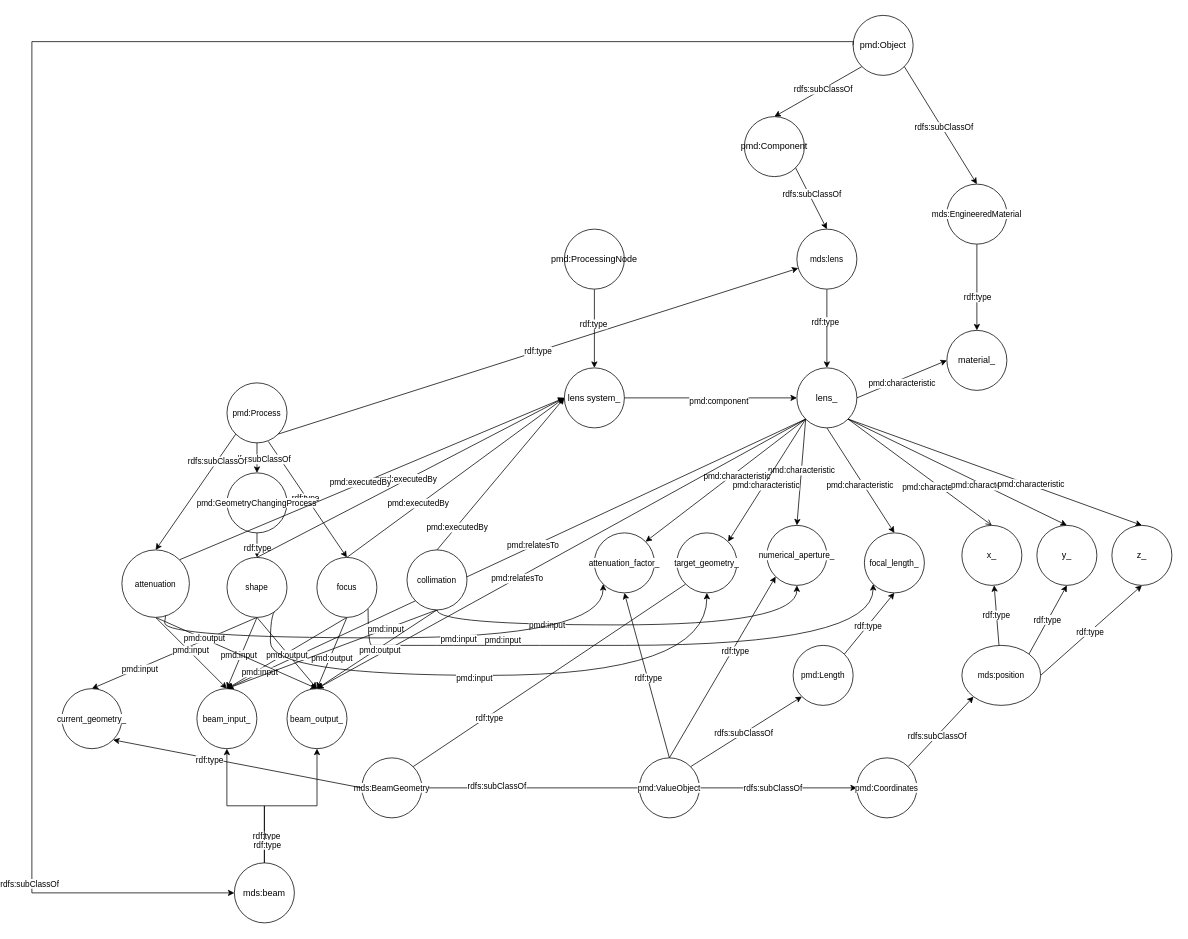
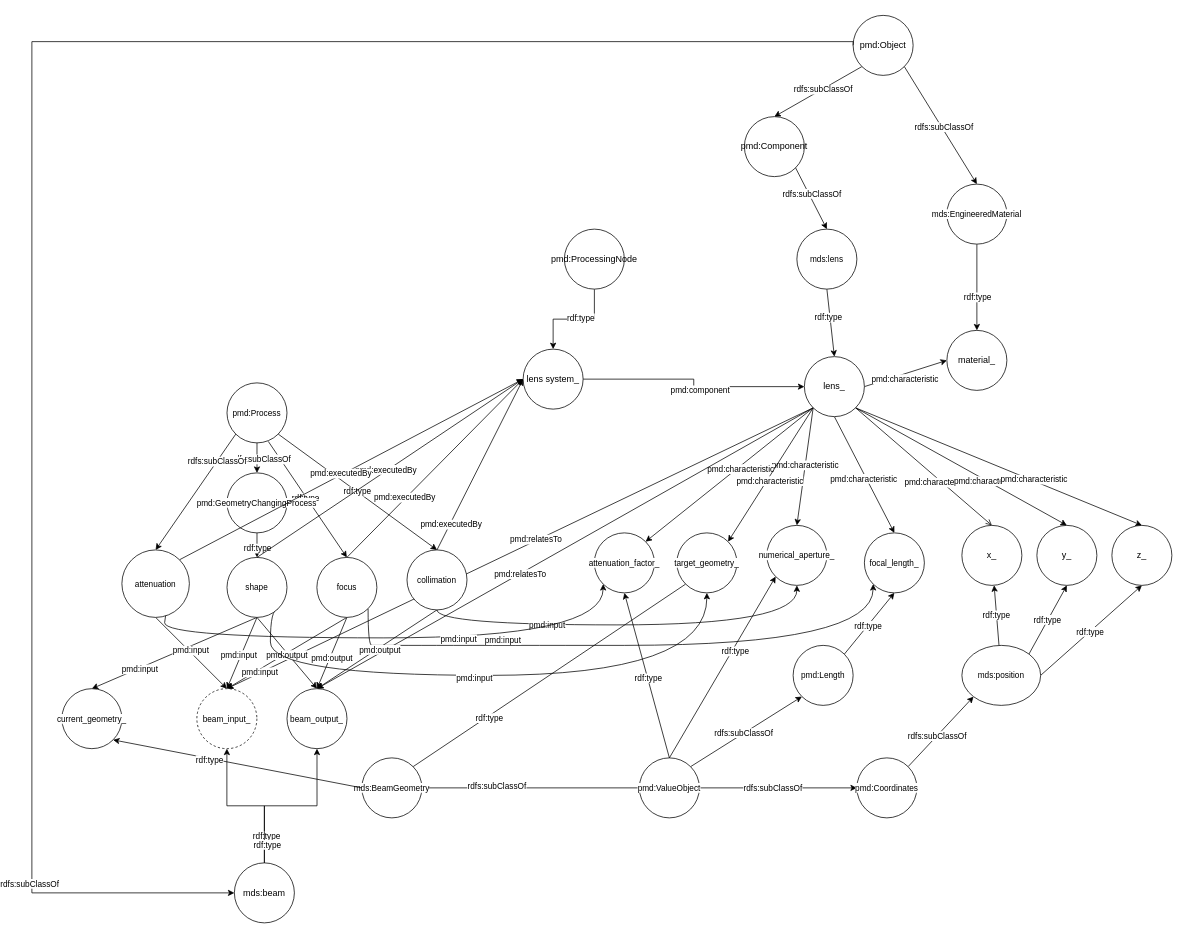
- <mxCell id="55" value="rdf:type" style="edgeStyle=none;rounded=0;orthogonalLoop=1;jettySize=auto;html=1;exitX=1;exitY=1;exitDx=0;exitDy=0;strokeColor=default;align=center;verticalAlign=middle;fontFamily=Helvetica;fontSize=11;fontColor=default;labelBackgroundColor=default;endArrow=classic;" parent="1" source="45" target="24" edge="1"><mxGeometry relative="1" as="geometry" /></mxCell>
+ <mxCell id="55" value="rdf:type" style="edgeStyle=none;rounded=0;orthogonalLoop=1;jettySize=auto;html=1;exitX=1;exitY=1;exitDx=0;exitDy=0;entryX=0.5;entryY=0;entryDx=0;entryDy=0;strokeColor=default;align=center;verticalAlign=middle;fontFamily=Helvetica;fontSize=11;fontColor=default;labelBackgroundColor=default;endArrow=classic;" parent="1" source="45" target="64" edge="1"><mxGeometry relative="1" as="geometry" /></mxCell>
- <mxCell id="125" value="lens system_" style="ellipse;whiteSpace=wrap;html=1;aspect=fixed;" parent="1" vertex="1"><mxGeometry x="730" y="490" width="80" height="80" as="geometry" /></mxCell>
+ <mxCell id="125" value="lens system_" style="ellipse;whiteSpace=wrap;html=1;aspect=fixed;" parent="1" vertex="1"><mxGeometry x="675" y="465" width="80" height="80" as="geometry" /></mxCell>
- <mxCell id="117" value="lens_" style="ellipse;whiteSpace=wrap;html=1;aspect=fixed;" parent="1" vertex="1"><mxGeometry x="1040" y="490" width="80" height="80" as="geometry" /></mxCell>
+ <mxCell id="117" value="lens_" style="ellipse;whiteSpace=wrap;html=1;aspect=fixed;" parent="1" vertex="1"><mxGeometry x="1050" y="475" width="80" height="80" as="geometry" /></mxCell>
- <mxCell id="97" style="edgeStyle=none;rounded=0;orthogonalLoop=1;jettySize=auto;html=1;exitX=0.5;exitY=1;exitDx=0;exitDy=0;entryX=0.5;entryY=0;entryDx=0;entryDy=0;strokeColor=default;align=center;verticalAlign=middle;fontFamily=Helvetica;fontSize=11;fontColor=default;labelBackgroundColor=default;endArrow=classic;" parent="1" source="105" target="81" edge="1"><mxGeometry relative="1" as="geometry" /></mxCell>
- <mxCell id="98" value="pmd:output" style="edgeLabel;html=1;align=center;verticalAlign=middle;resizable=0;points=[];fontFamily=Helvetica;fontSize=11;fontColor=default;labelBackgroundColor=default;" parent="97" vertex="1" connectable="0"><mxGeometry x="-0.401" y="1" relative="1" as="geometry"><mxPoint as="offset" /></mxGeometry></mxCell>
- <mxCell id="56" style="edgeStyle=none;rounded=0;orthogonalLoop=1;jettySize=auto;html=1;exitX=0.5;exitY=1;exitDx=0;exitDy=0;entryX=0.5;entryY=0;entryDx=0;entryDy=0;strokeColor=default;align=center;verticalAlign=middle;fontFamily=Helvetica;fontSize=11;fontColor=default;labelBackgroundColor=default;endArrow=classic;" parent="1" source="64" target="78" edge="1"><mxGeometry relative="1" as="geometry" /></mxCell>
- <mxCell id="57" value="pmd:input" style="edgeLabel;html=1;align=center;verticalAlign=middle;resizable=0;points=[];fontFamily=Helvetica;fontSize=11;fontColor=default;labelBackgroundColor=default;" parent="56" vertex="1" connectable="0"><mxGeometry x="-0.513" y="-1" relative="1" as="geometry"><mxPoint as="offset" /></mxGeometry></mxCell>
- <mxCell id="78" value="beam_input_" style="ellipse;whiteSpace=wrap;html=1;aspect=fixed;fontFamily=Helvetica;fontSize=11;fontColor=default;labelBackgroundColor=default;" parent="1" vertex="1"><mxGeometry x="240" y="917.71" width="80" height="80" as="geometry" /></mxCell>
+ <mxCell id="78" value="beam_input_" style="ellipse;whiteSpace=wrap;html=1;aspect=fixed;fontFamily=Helvetica;fontSize=11;fontColor=default;labelBackgroundColor=default;dashed=1;" parent="1" vertex="1"><mxGeometry x="240" y="917.71" width="80" height="80" as="geometry" /></mxCell>
